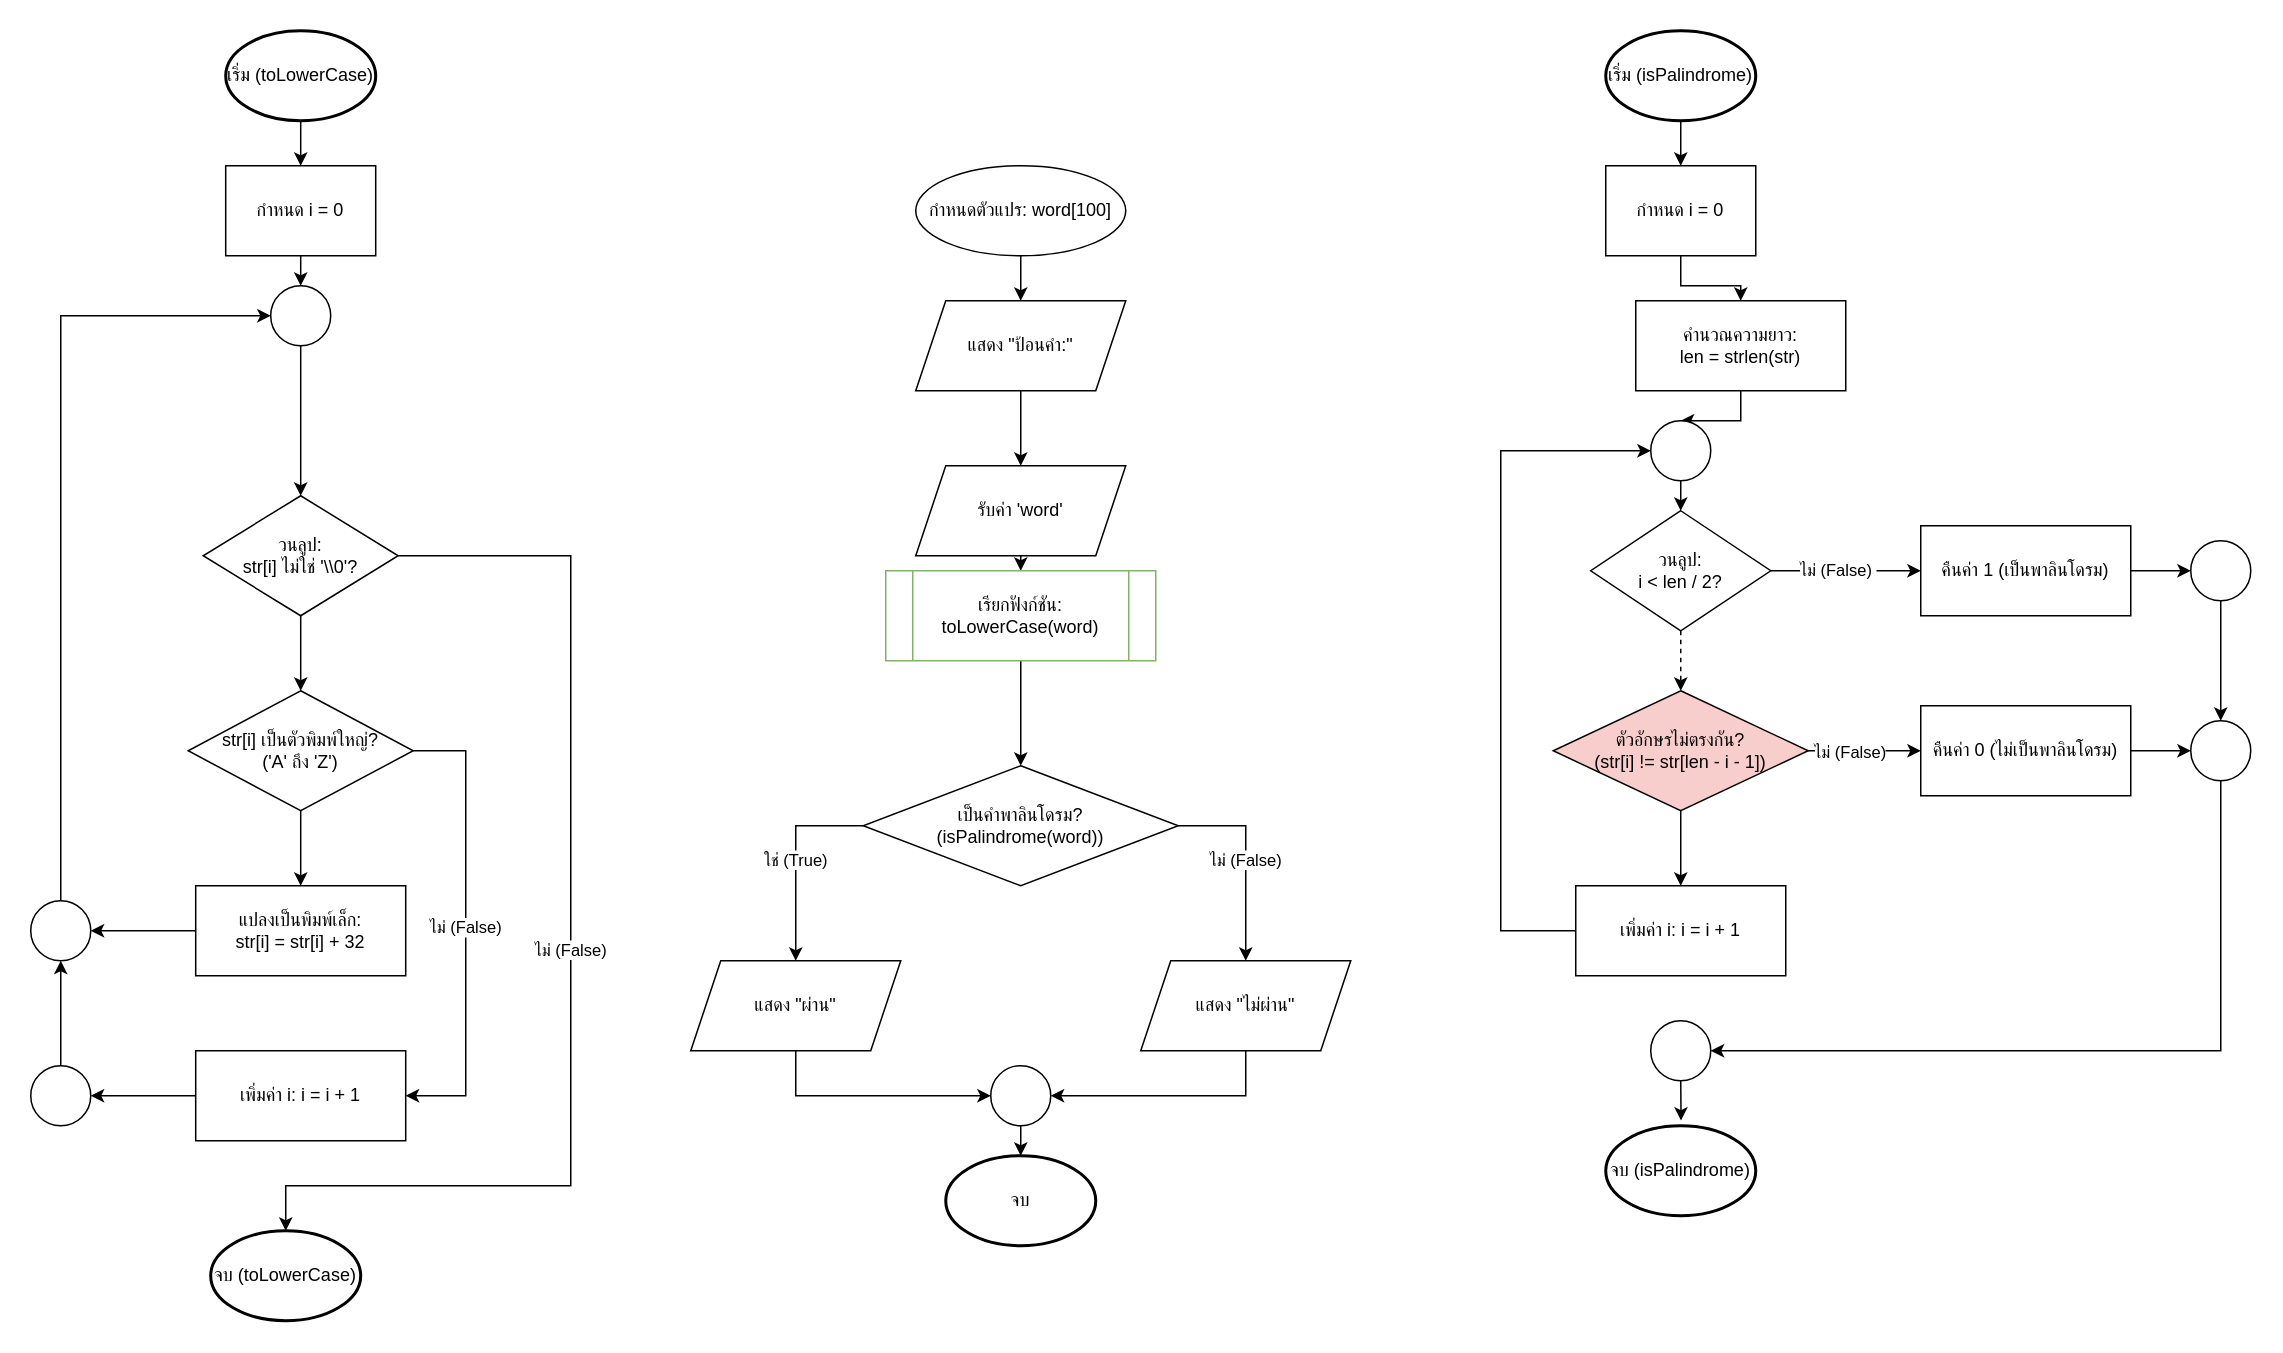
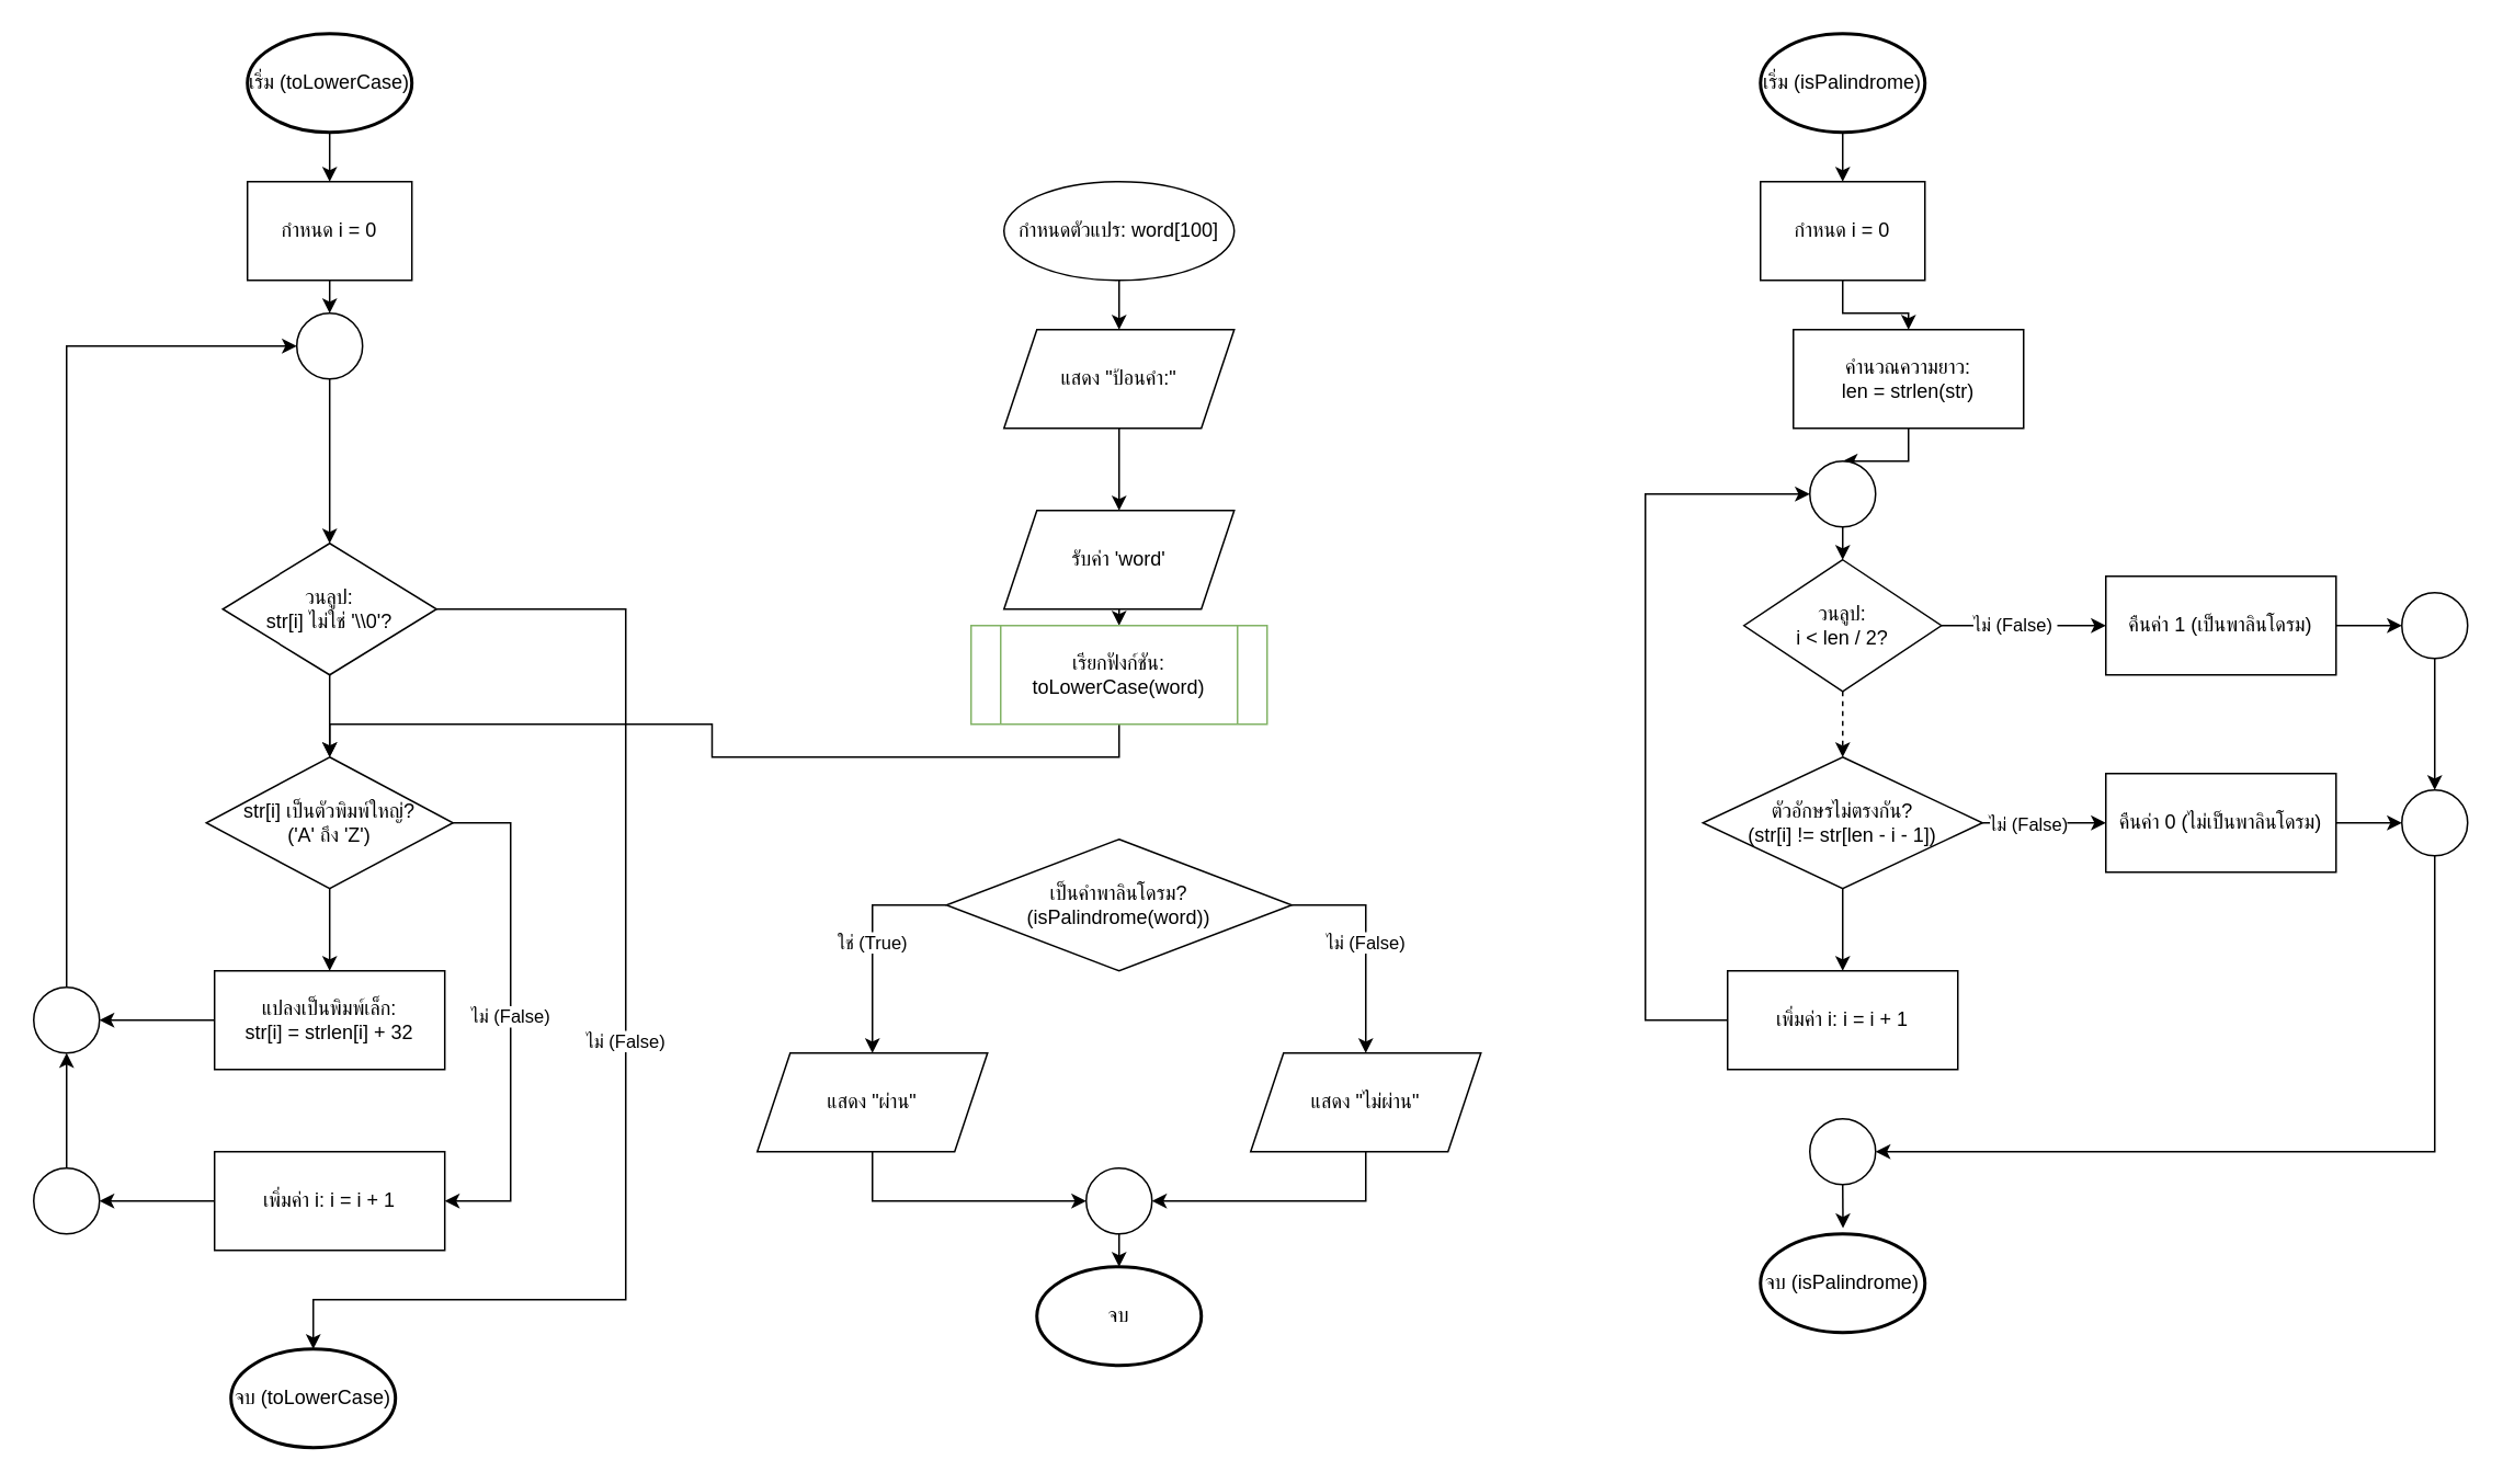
- <mxCell id="8" style="edgeStyle=orthogonalEdgeStyle;rounded=0;orthogonalLoop=1;jettySize=auto;html=1;exitX=0.5;exitY=1;exitDx=0;exitDy=0;entryX=0.5;entryY=0;entryDx=0;entryDy=0;" edge="1" parent="1" source="9" target="10"><mxGeometry relative="1" as="geometry" /></mxCell>
+ <mxCell id="8" style="edgeStyle=orthogonalEdgeStyle;rounded=0;orthogonalLoop=1;jettySize=auto;html=1;exitX=0.5;exitY=1;exitDx=0;exitDy=0;" edge="1" parent="1" source="9" target="26"><mxGeometry relative="1" as="geometry" /></mxCell>
- <mxCell id="49" value="ตัวอักษรไม่ตรงกัน?&lt;div&gt;(str[i] != str[len - i - 1])&lt;/div&gt;" style="rhombus;whiteSpace=wrap;html=1;fillColor=#f8cecc;" vertex="1" parent="1"><mxGeometry x="1035" y="460" width="170" height="80" as="geometry" /></mxCell>
+ <mxCell id="49" value="ตัวอักษรไม่ตรงกัน?&lt;div&gt;(str[i] != str[len - i - 1])&lt;/div&gt;" style="rhombus;whiteSpace=wrap;html=1;" vertex="1" parent="1"><mxGeometry x="1035" y="460" width="170" height="80" as="geometry" /></mxCell>
- <mxCell id="28" value="แปลงเป็นพิมพ์เล็ก: &lt;div&gt;str[i] = str[i] + 32&lt;/div&gt;" style="whiteSpace=wrap;html=1;" vertex="1" parent="1"><mxGeometry x="129.97" y="590" width="140" height="60" as="geometry" /></mxCell>
+ <mxCell id="28" value="แปลงเป็นพิมพ์เล็ก: &lt;div&gt;str[i] = strlen[i] + 32&lt;/div&gt;" style="whiteSpace=wrap;html=1;" vertex="1" parent="1"><mxGeometry x="129.97" y="590" width="140" height="60" as="geometry" /></mxCell>
